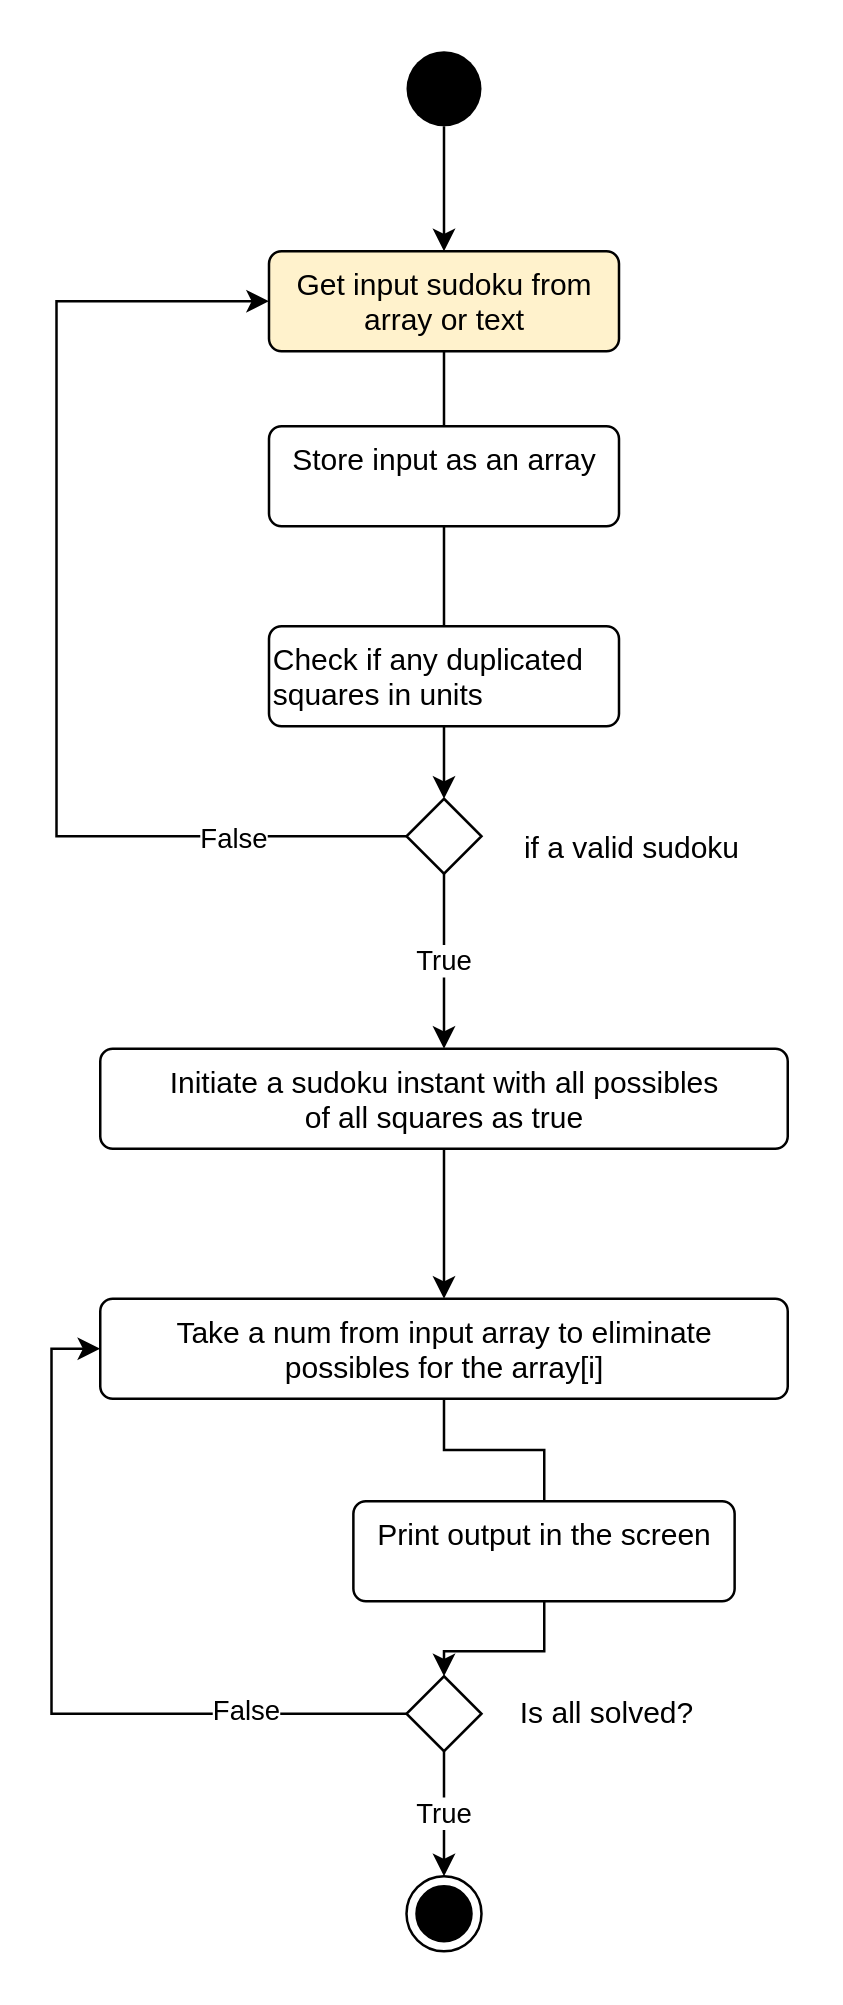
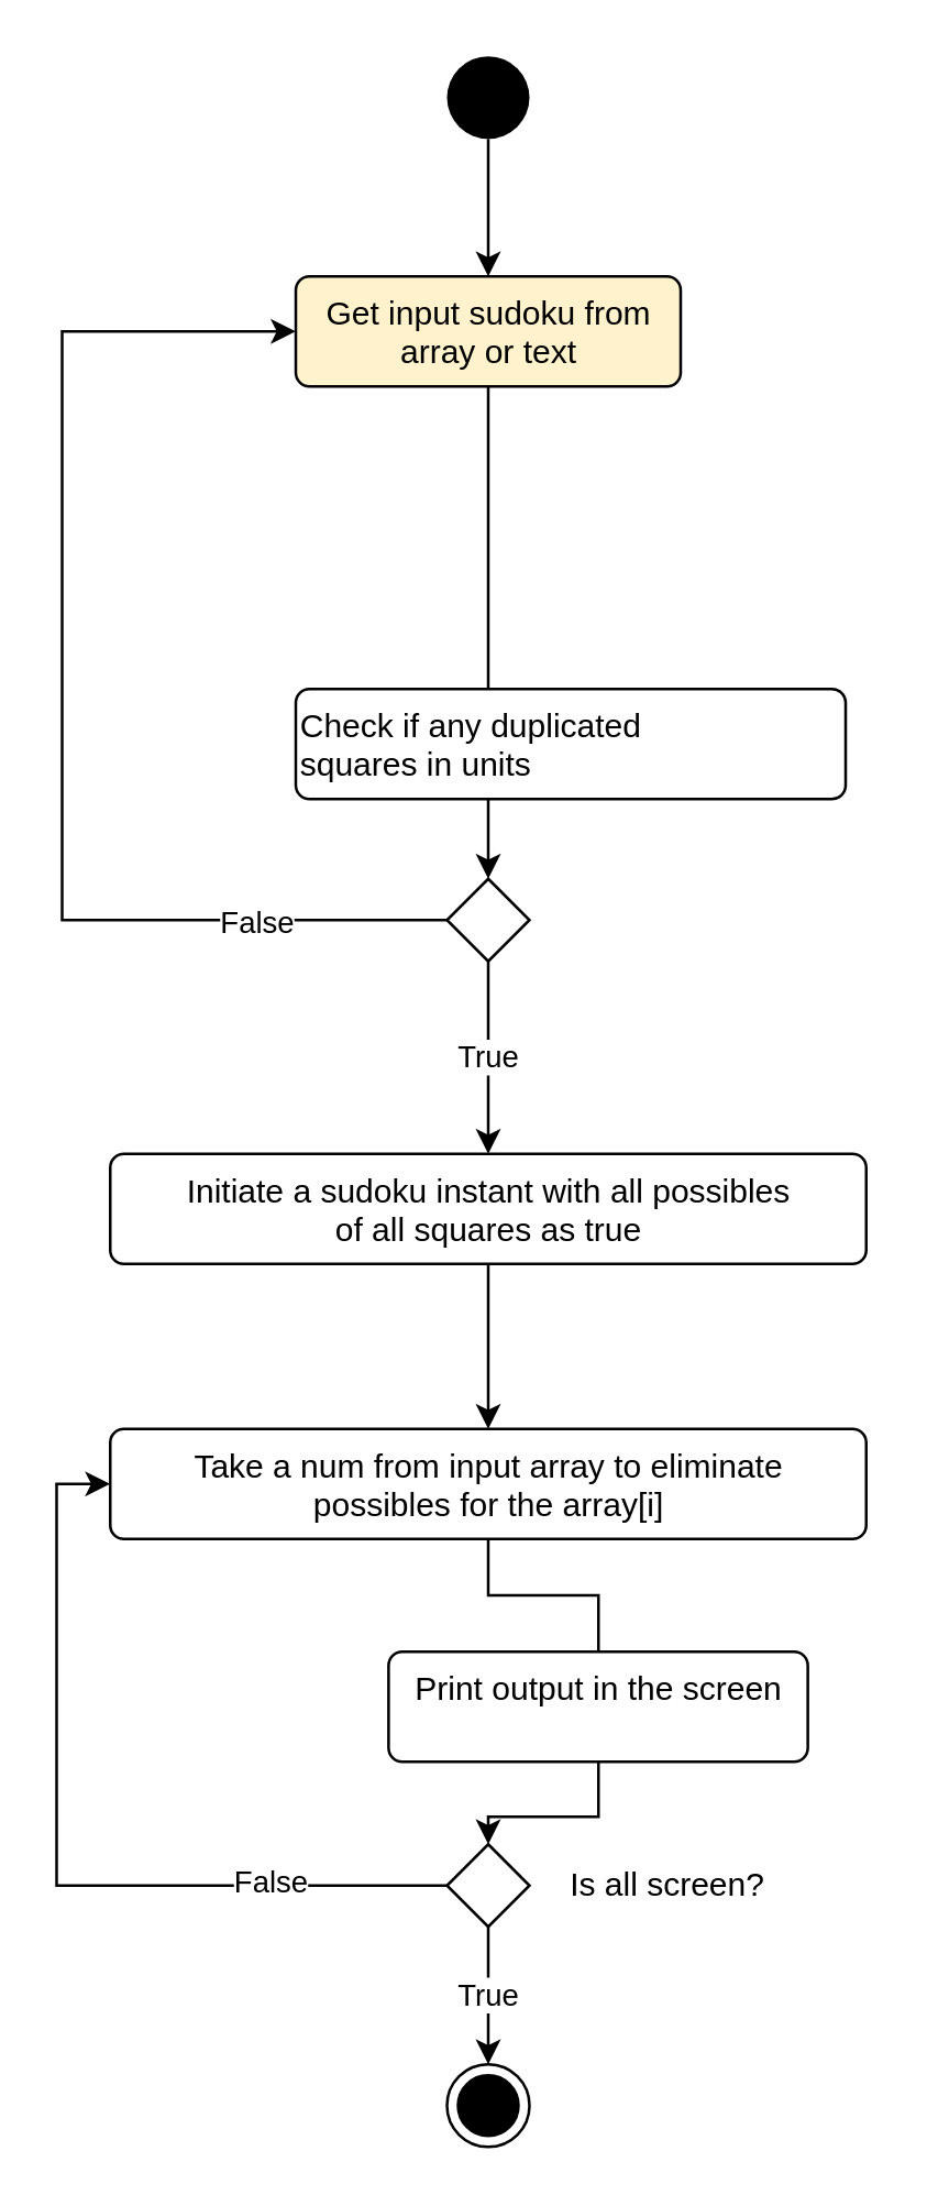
- <mxCell id="16" value="Store input as an array" style="html=1;align=center;verticalAlign=top;rounded=1;absoluteArcSize=1;arcSize=10;dashed=0;" parent="1" vertex="1"><mxGeometry x="107" y="170" width="140" height="40" as="geometry" /></mxCell>
- <mxCell id="13" value="Check if any duplicated &lt;br&gt;squares in units" style="html=1;align=left;verticalAlign=top;rounded=1;absoluteArcSize=1;arcSize=10;dashed=0;" parent="1" vertex="1"><mxGeometry x="107" y="250" width="140" height="40" as="geometry" /></mxCell>
+ <mxCell id="13" value="Check if any duplicated &lt;br&gt;squares in units" style="html=1;align=left;verticalAlign=top;rounded=1;absoluteArcSize=1;arcSize=10;dashed=0;" parent="1" vertex="1"><mxGeometry x="107" y="250" width="200" height="40" as="geometry" /></mxCell>
- <mxCell id="10" value="if a valid sudoku" style="text;html=1;align=center;verticalAlign=middle;resizable=0;points=[];autosize=1;strokeColor=none;" parent="1" vertex="1"><mxGeometry x="202" y="329" width="100" height="20" as="geometry" /></mxCell>
- <mxCell id="21" value="Is all solved?" style="text;html=1;align=center;verticalAlign=middle;resizable=0;points=[];autosize=1;strokeColor=none;" parent="1" vertex="1"><mxGeometry x="202" y="675" width="80" height="20" as="geometry" /></mxCell>
+ <mxCell id="21" value="Is all screen?" style="text;html=1;align=center;verticalAlign=middle;resizable=0;points=[];autosize=1;strokeColor=none;" parent="1" vertex="1"><mxGeometry x="202" y="675" width="80" height="20" as="geometry" /></mxCell>
